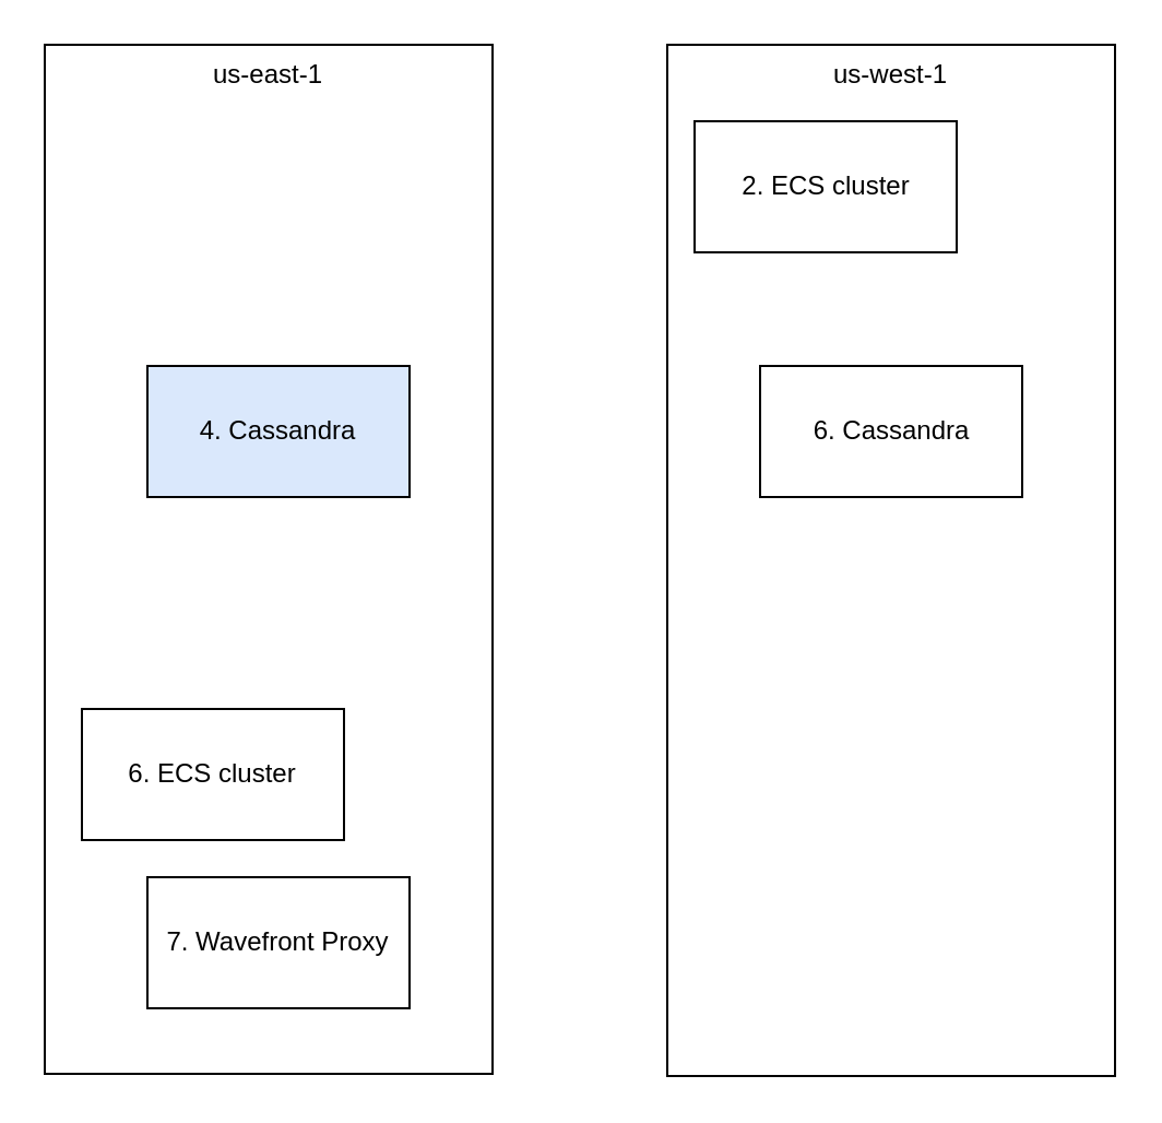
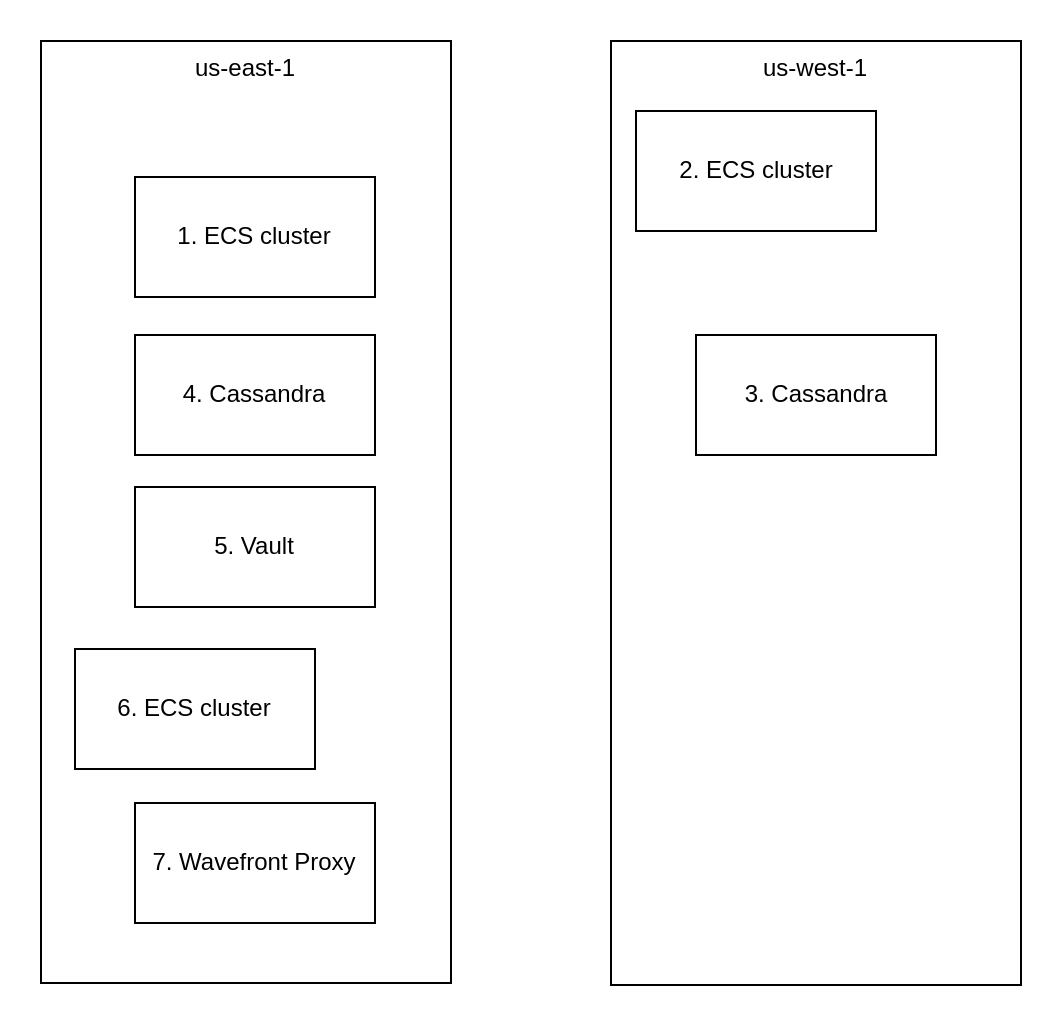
+ <mxCell id="4" value="1. ECS cluster" style="rounded=0;whiteSpace=wrap;html=1;" vertex="1" parent="1"><mxGeometry x="67" y="88" width="120" height="60" as="geometry" /></mxCell>
- <mxCell id="7" value="4. Cassandra" style="rounded=0;whiteSpace=wrap;html=1;fillColor=#dae8fc;" vertex="1" parent="1"><mxGeometry x="67" y="167" width="120" height="60" as="geometry" /></mxCell>
+ <mxCell id="7" value="4. Cassandra" style="rounded=0;whiteSpace=wrap;html=1;" vertex="1" parent="1"><mxGeometry x="67" y="167" width="120" height="60" as="geometry" /></mxCell>
- <mxCell id="6" value="6. Cassandra" style="rounded=0;whiteSpace=wrap;html=1;" vertex="1" parent="1"><mxGeometry x="347.5" y="167" width="120" height="60" as="geometry" /></mxCell>
+ <mxCell id="6" value="3. Cassandra" style="rounded=0;whiteSpace=wrap;html=1;" vertex="1" parent="1"><mxGeometry x="347.5" y="167" width="120" height="60" as="geometry" /></mxCell>
+ <mxCell id="8" value="5. Vault" style="rounded=0;whiteSpace=wrap;html=1;" vertex="1" parent="1"><mxGeometry x="67" y="243" width="120" height="60" as="geometry" /></mxCell>
